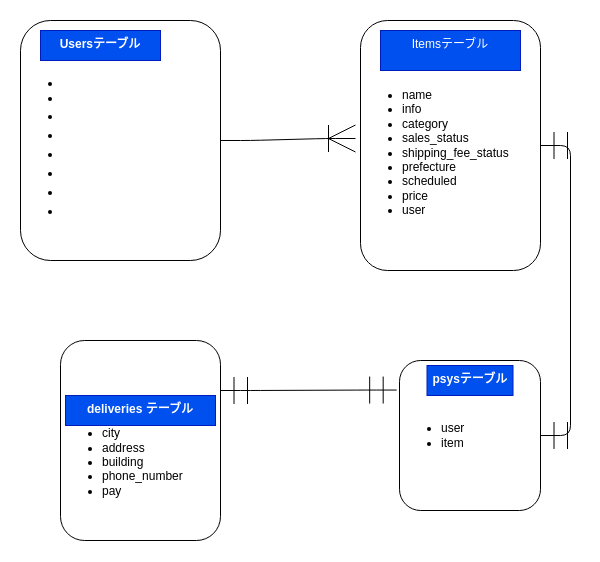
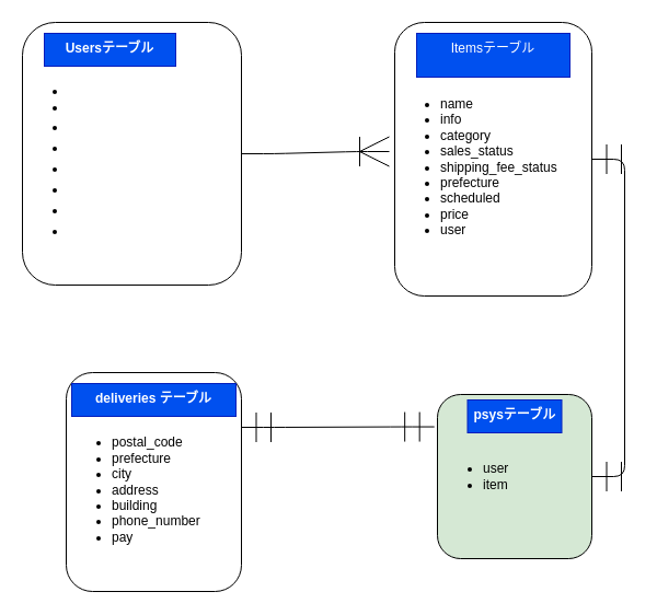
- <mxCell id="8" value="deliveries テーブル" style="text;strokeColor=#001DBC;fillColor=#0050ef;spacingLeft=4;spacingRight=4;overflow=hidden;rotatable=0;points=[[0,0.5],[1,0.5]];portConstraint=eastwest;fontSize=12;fontColor=#ffffff;align=center;fontStyle=1" vertex="1" parent="1"><mxGeometry x="65" y="395" width="150" height="30" as="geometry" /></mxCell>
+ <mxCell id="8" value="deliveries テーブル" style="text;strokeColor=#001DBC;fillColor=#0050ef;spacingLeft=4;spacingRight=4;overflow=hidden;rotatable=0;points=[[0,0.5],[1,0.5]];portConstraint=eastwest;fontSize=12;fontColor=#ffffff;align=center;fontStyle=1" vertex="1" parent="1"><mxGeometry x="65" y="350" width="150" height="30" as="geometry" /></mxCell>
- <mxCell id="4" value="&lt;ul&gt;&lt;li&gt;user&lt;/li&gt;&lt;li&gt;item&lt;/li&gt;&lt;/ul&gt;" style="rounded=1;whiteSpace=wrap;html=1;align=left;" parent="1" vertex="1"><mxGeometry x="399" y="360" width="141" height="150" as="geometry" /></mxCell>
+ <mxCell id="4" value="&lt;ul&gt;&lt;li&gt;user&lt;/li&gt;&lt;li&gt;item&lt;/li&gt;&lt;/ul&gt;" style="rounded=1;whiteSpace=wrap;html=1;align=left;fillColor=#d5e8d4;" parent="1" vertex="1"><mxGeometry x="399" y="360" width="141" height="150" as="geometry" /></mxCell>
